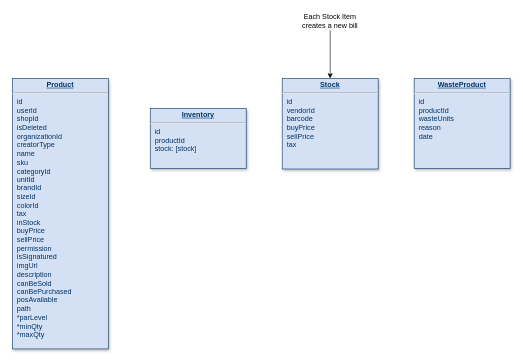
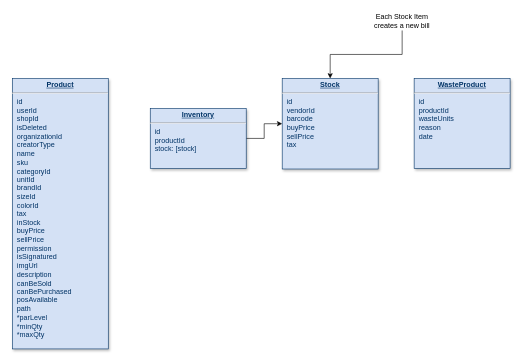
- <mxCell id="8" value="Each Stock Item creates a new bill" style="text;html=1;strokeColor=none;fillColor=none;align=center;verticalAlign=middle;whiteSpace=wrap;rounded=0;" vertex="1" parent="1"><mxGeometry x="485" y="20" width="130" height="30" as="geometry" /></mxCell>
+ <mxCell id="8" value="Each Stock Item creates a new bill" style="text;html=1;strokeColor=none;fillColor=none;align=center;verticalAlign=middle;whiteSpace=wrap;rounded=0;" vertex="1" parent="1"><mxGeometry x="605" y="20" width="130" height="30" as="geometry" /></mxCell>
+ <mxCell id="3" style="edgeStyle=orthogonalEdgeStyle;rounded=0;orthogonalLoop=1;jettySize=auto;html=1;entryX=0;entryY=0.5;entryDx=0;entryDy=0;" edge="1" parent="1" source="4" target="5"><mxGeometry relative="1" as="geometry" /></mxCell>
